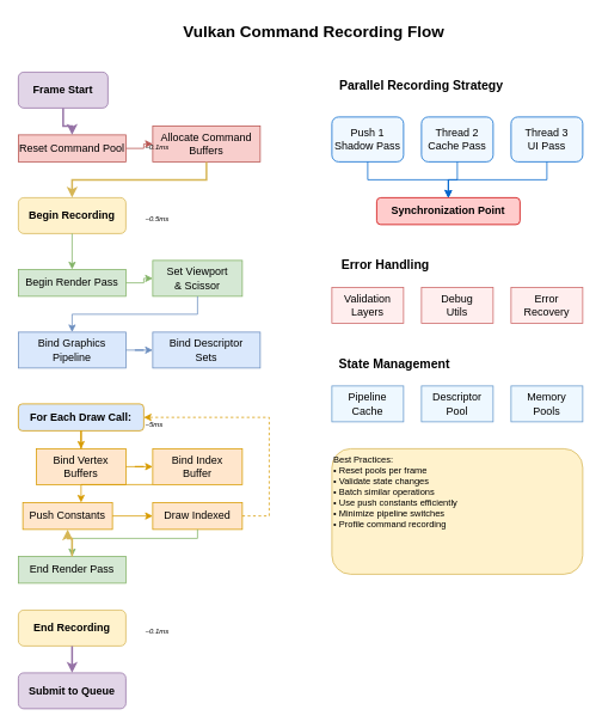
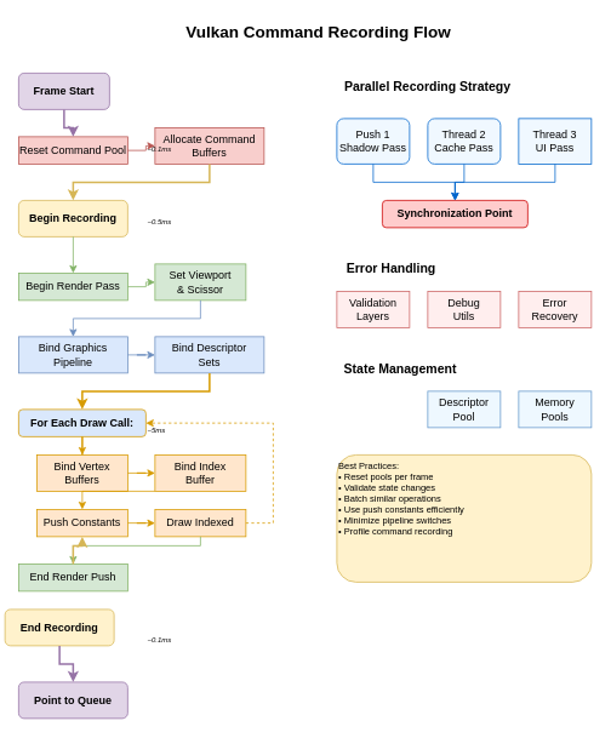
- <mxCell id="22" value="Thread 3&#10;UI Pass" style="rounded=1;whiteSpace=wrap;html=1;fillColor=#f0f8ff;strokeColor=#0066cc" vertex="1" parent="1"><mxGeometry x="570" y="130" width="80" height="50" as="geometry" /></mxCell>
+ <mxCell id="22" value="Thread 3&#10;UI Pass" style="whiteSpace=wrap;html=1;fillColor=#f0f8ff;strokeColor=#0066cc;rounded=0;" vertex="1" parent="1"><mxGeometry x="570" y="130" width="80" height="50" as="geometry" /></mxCell>
+ <mxCell id="39" style="edgeStyle=orthogonalEdgeStyle;rounded=0;orthogonalLoop=1;jettySize=auto;html=1;strokeWidth=2;fillColor=#ffe6cc;strokeColor=#d79b00" edge="1" parent="1" source="10" target="11"><mxGeometry relative="1" as="geometry"><Array as="points"><mxPoint x="230" y="430" /><mxPoint x="90" y="430" /></Array></mxGeometry></mxCell>
- <mxCell id="29" value="Pipeline&#10;Cache" style="rounded=0;whiteSpace=wrap;html=1;fillColor=#eef8ff;strokeColor=#6699cc" vertex="1" parent="1"><mxGeometry x="370" y="430" width="80" height="40" as="geometry" /></mxCell>
- <mxCell id="14" value="Push Constants" style="rounded=0;whiteSpace=wrap;html=1;fillColor=#ffe6cc;strokeColor=#d79b00" vertex="1" parent="1"><mxGeometry x="25" y="560" width="100" height="30" as="geometry" /></mxCell>
+ <mxCell id="14" value="Push Constants" style="rounded=0;whiteSpace=wrap;html=1;fillColor=#ffe6cc;strokeColor=#d79b00" vertex="1" parent="1"><mxGeometry x="40" y="560" width="100" height="30" as="geometry" /></mxCell>
- <mxCell id="16" value="End Render Pass" style="rounded=0;whiteSpace=wrap;html=1;fillColor=#d5e8d4;strokeColor=#82b366" vertex="1" parent="1"><mxGeometry x="20" y="620" width="120" height="30" as="geometry" /></mxCell>
+ <mxCell id="16" value="End Render Push" style="rounded=0;whiteSpace=wrap;html=1;fillColor=#d5e8d4;strokeColor=#82b366" vertex="1" parent="1"><mxGeometry x="20" y="620" width="120" height="30" as="geometry" /></mxCell>
- <mxCell id="17" value="End Recording" style="rounded=1;whiteSpace=wrap;html=1;fillColor=#fff2cc;strokeColor=#d6b656;fontStyle=1" vertex="1" parent="1"><mxGeometry x="20" y="680" width="120" height="40" as="geometry" /></mxCell>
+ <mxCell id="17" value="End Recording" style="rounded=1;whiteSpace=wrap;html=1;fillColor=#fff2cc;strokeColor=#d6b656;fontStyle=1" vertex="1" parent="1"><mxGeometry x="5" y="670" width="120" height="40" as="geometry" /></mxCell>
- <mxCell id="18" value="Submit to Queue" style="rounded=1;whiteSpace=wrap;html=1;fillColor=#e1d5e7;strokeColor=#9673a6;fontStyle=1" vertex="1" parent="1"><mxGeometry x="20" y="750" width="120" height="40" as="geometry" /></mxCell>
+ <mxCell id="18" value="Point to Queue" style="rounded=1;whiteSpace=wrap;html=1;fillColor=#e1d5e7;strokeColor=#9673a6;fontStyle=1" vertex="1" parent="1"><mxGeometry x="20" y="750" width="120" height="40" as="geometry" /></mxCell>
